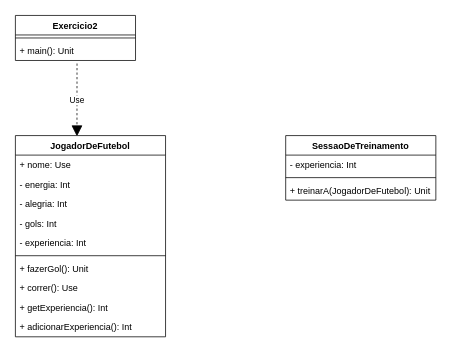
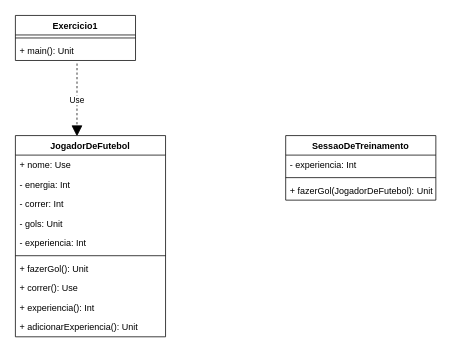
- <mxCell id="14" value="Exercicio2" style="swimlane;fontStyle=1;align=center;verticalAlign=top;childLayout=stackLayout;horizontal=1;startSize=26;horizontalStack=0;resizeParent=1;resizeParentMax=0;resizeLast=0;collapsible=1;marginBottom=0;" parent="1" vertex="1"><mxGeometry x="20" y="20" width="160" height="60" as="geometry" /></mxCell>
+ <mxCell id="14" value="Exercicio1" style="swimlane;fontStyle=1;align=center;verticalAlign=top;childLayout=stackLayout;horizontal=1;startSize=26;horizontalStack=0;resizeParent=1;resizeParentMax=0;resizeLast=0;collapsible=1;marginBottom=0;" parent="1" vertex="1"><mxGeometry x="20" y="20" width="160" height="60" as="geometry" /></mxCell>
- <mxCell id="20" value="+ treinarA(JogadorDeFutebol): Unit" style="text;strokeColor=none;fillColor=none;align=left;verticalAlign=top;spacingLeft=4;spacingRight=4;overflow=hidden;rotatable=0;points=[[0,0.5],[1,0.5]];portConstraint=eastwest;" parent="17" vertex="1"><mxGeometry y="60" width="200" height="26" as="geometry" /></mxCell>
+ <mxCell id="20" value="+ fazerGol(JogadorDeFutebol): Unit" style="text;strokeColor=none;fillColor=none;align=left;verticalAlign=top;spacingLeft=4;spacingRight=4;overflow=hidden;rotatable=0;points=[[0,0.5],[1,0.5]];portConstraint=eastwest;" parent="17" vertex="1"><mxGeometry y="60" width="200" height="26" as="geometry" /></mxCell>
- <mxCell id="6" value="- alegria: Int" style="text;strokeColor=none;fillColor=none;align=left;verticalAlign=top;spacingLeft=4;spacingRight=4;overflow=hidden;rotatable=0;points=[[0,0.5],[1,0.5]];portConstraint=eastwest;" parent="3" vertex="1"><mxGeometry y="78" width="200" height="26" as="geometry" /></mxCell>
+ <mxCell id="6" value="- correr: Int" style="text;strokeColor=none;fillColor=none;align=left;verticalAlign=top;spacingLeft=4;spacingRight=4;overflow=hidden;rotatable=0;points=[[0,0.5],[1,0.5]];portConstraint=eastwest;" parent="3" vertex="1"><mxGeometry y="78" width="200" height="26" as="geometry" /></mxCell>
- <mxCell id="7" value="- gols: Int" style="text;strokeColor=none;fillColor=none;align=left;verticalAlign=top;spacingLeft=4;spacingRight=4;overflow=hidden;rotatable=0;points=[[0,0.5],[1,0.5]];portConstraint=eastwest;" parent="3" vertex="1"><mxGeometry y="104" width="200" height="26" as="geometry" /></mxCell>
+ <mxCell id="7" value="- gols: Unit" style="text;strokeColor=none;fillColor=none;align=left;verticalAlign=top;spacingLeft=4;spacingRight=4;overflow=hidden;rotatable=0;points=[[0,0.5],[1,0.5]];portConstraint=eastwest;" parent="3" vertex="1"><mxGeometry y="104" width="200" height="26" as="geometry" /></mxCell>
- <mxCell id="12" value="+ getExperiencia(): Int" style="text;strokeColor=none;fillColor=none;align=left;verticalAlign=top;spacingLeft=4;spacingRight=4;overflow=hidden;rotatable=0;points=[[0,0.5],[1,0.5]];portConstraint=eastwest;" parent="3" vertex="1"><mxGeometry y="216" width="200" height="26" as="geometry" /></mxCell>
+ <mxCell id="12" value="+ experiencia(): Int" style="text;strokeColor=none;fillColor=none;align=left;verticalAlign=top;spacingLeft=4;spacingRight=4;overflow=hidden;rotatable=0;points=[[0,0.5],[1,0.5]];portConstraint=eastwest;" parent="3" vertex="1"><mxGeometry y="216" width="200" height="26" as="geometry" /></mxCell>
- <mxCell id="13" value="+ adicionarExperiencia(): Int" style="text;strokeColor=none;fillColor=none;align=left;verticalAlign=top;spacingLeft=4;spacingRight=4;overflow=hidden;rotatable=0;points=[[0,0.5],[1,0.5]];portConstraint=eastwest;" parent="3" vertex="1"><mxGeometry y="242" width="200" height="26" as="geometry" /></mxCell>
+ <mxCell id="13" value="+ adicionarExperiencia(): Unit" style="text;strokeColor=none;fillColor=none;align=left;verticalAlign=top;spacingLeft=4;spacingRight=4;overflow=hidden;rotatable=0;points=[[0,0.5],[1,0.5]];portConstraint=eastwest;" parent="3" vertex="1"><mxGeometry y="242" width="200" height="26" as="geometry" /></mxCell>
